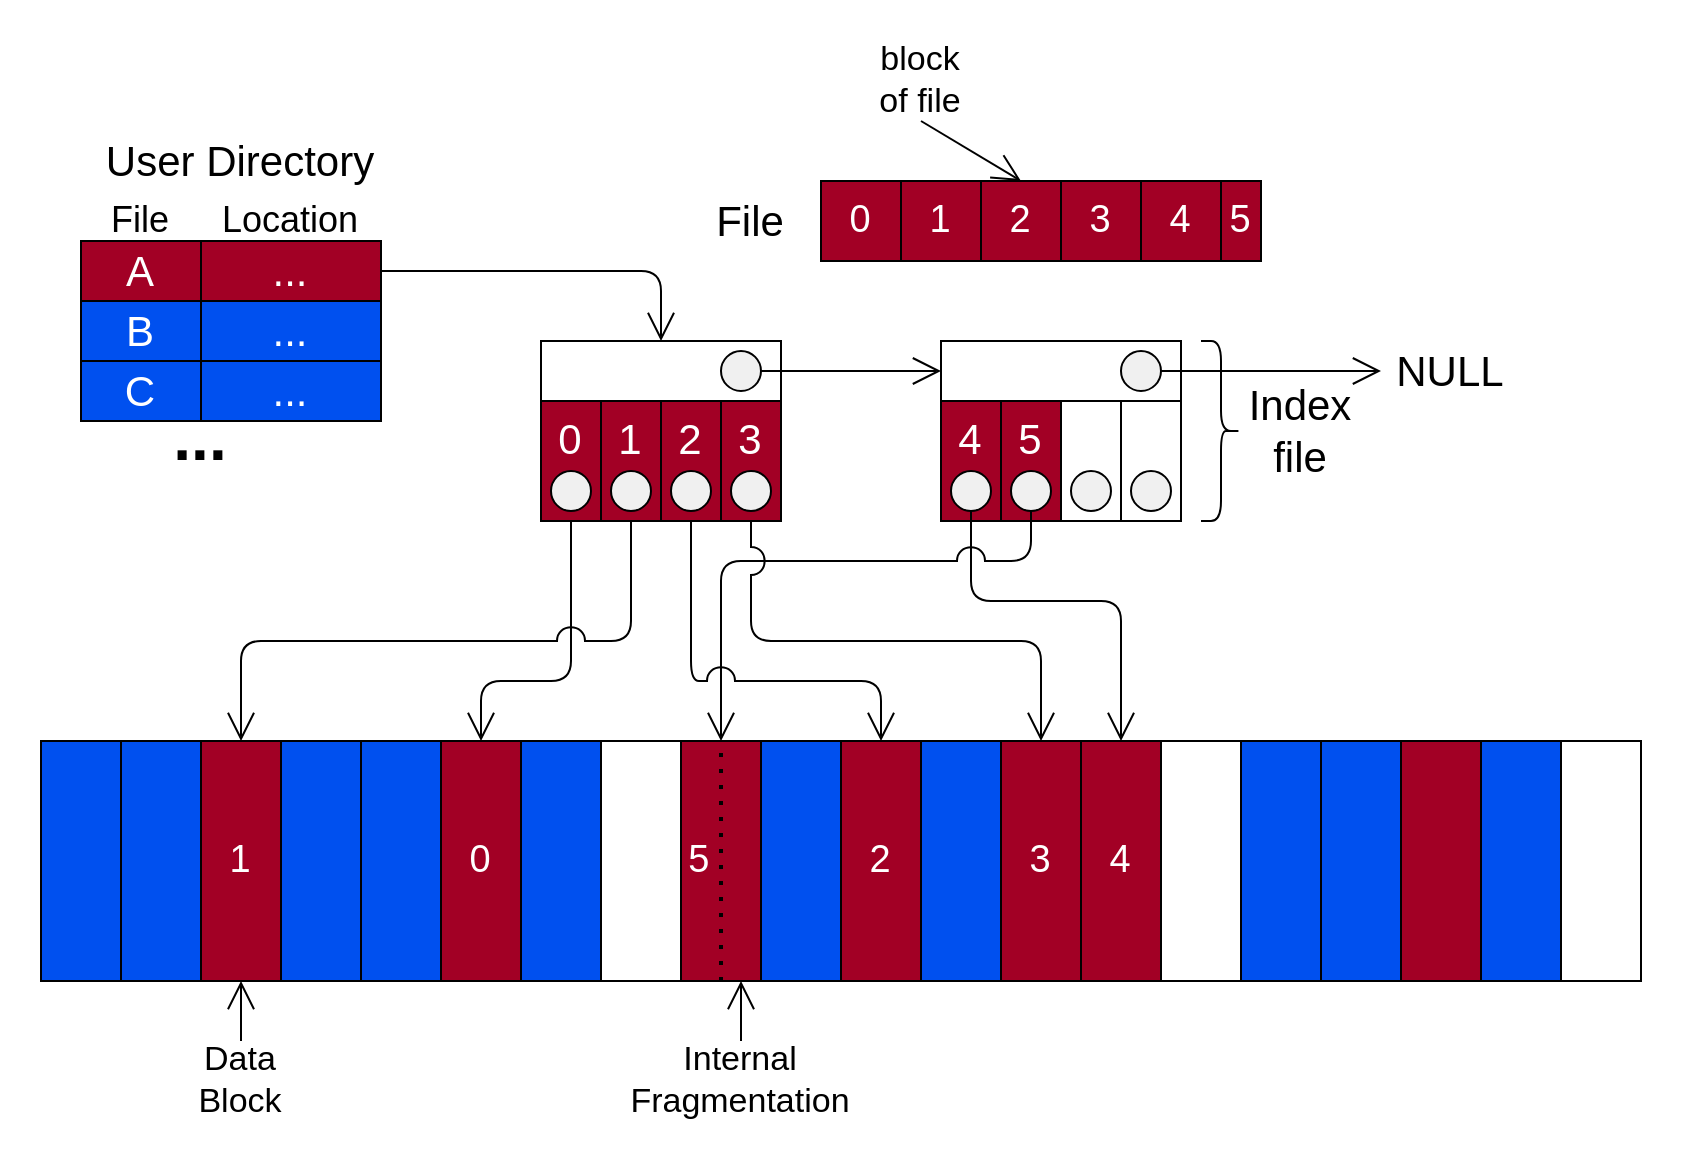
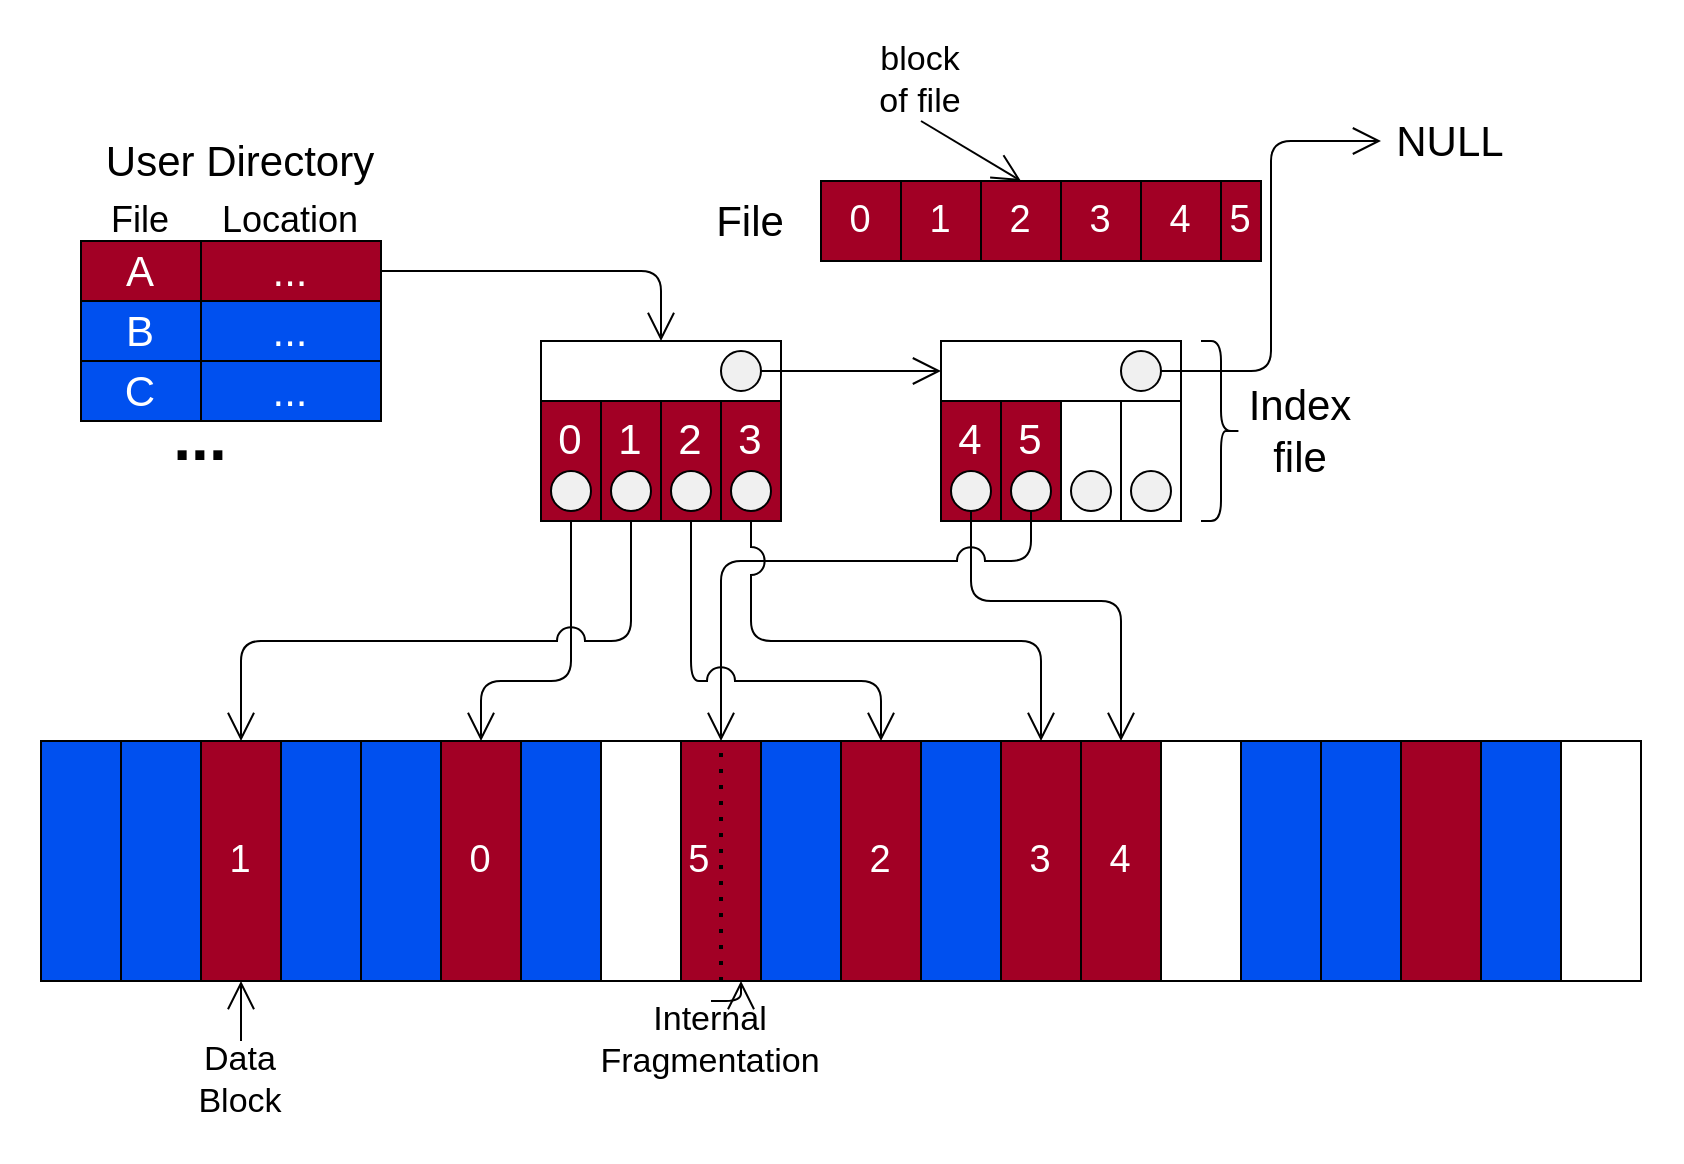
- <mxCell id="77" value="NULL" style="text;html=1;strokeColor=none;fillColor=none;align=center;verticalAlign=middle;whiteSpace=wrap;rounded=0;fontSize=21;" vertex="1" parent="1"><mxGeometry x="690" y="175" width="70" height="20" as="geometry" /></mxCell>
+ <mxCell id="77" value="NULL" style="text;html=1;strokeColor=none;fillColor=none;align=center;verticalAlign=middle;whiteSpace=wrap;rounded=0;fontSize=21;" vertex="1" parent="1"><mxGeometry x="690" y="60" width="70" height="20" as="geometry" /></mxCell>
- <mxCell id="59" value="Internal Fragmentation" style="text;html=1;strokeColor=none;fillColor=none;align=center;verticalAlign=middle;whiteSpace=wrap;rounded=0;fontSize=17;" vertex="1" parent="1"><mxGeometry x="300" y="520" width="140" height="40" as="geometry" /></mxCell>
+ <mxCell id="59" value="Internal Fragmentation" style="text;html=1;strokeColor=none;fillColor=none;align=center;verticalAlign=middle;whiteSpace=wrap;rounded=0;fontSize=17;" vertex="1" parent="1"><mxGeometry x="285" y="500" width="140" height="40" as="geometry" /></mxCell>
